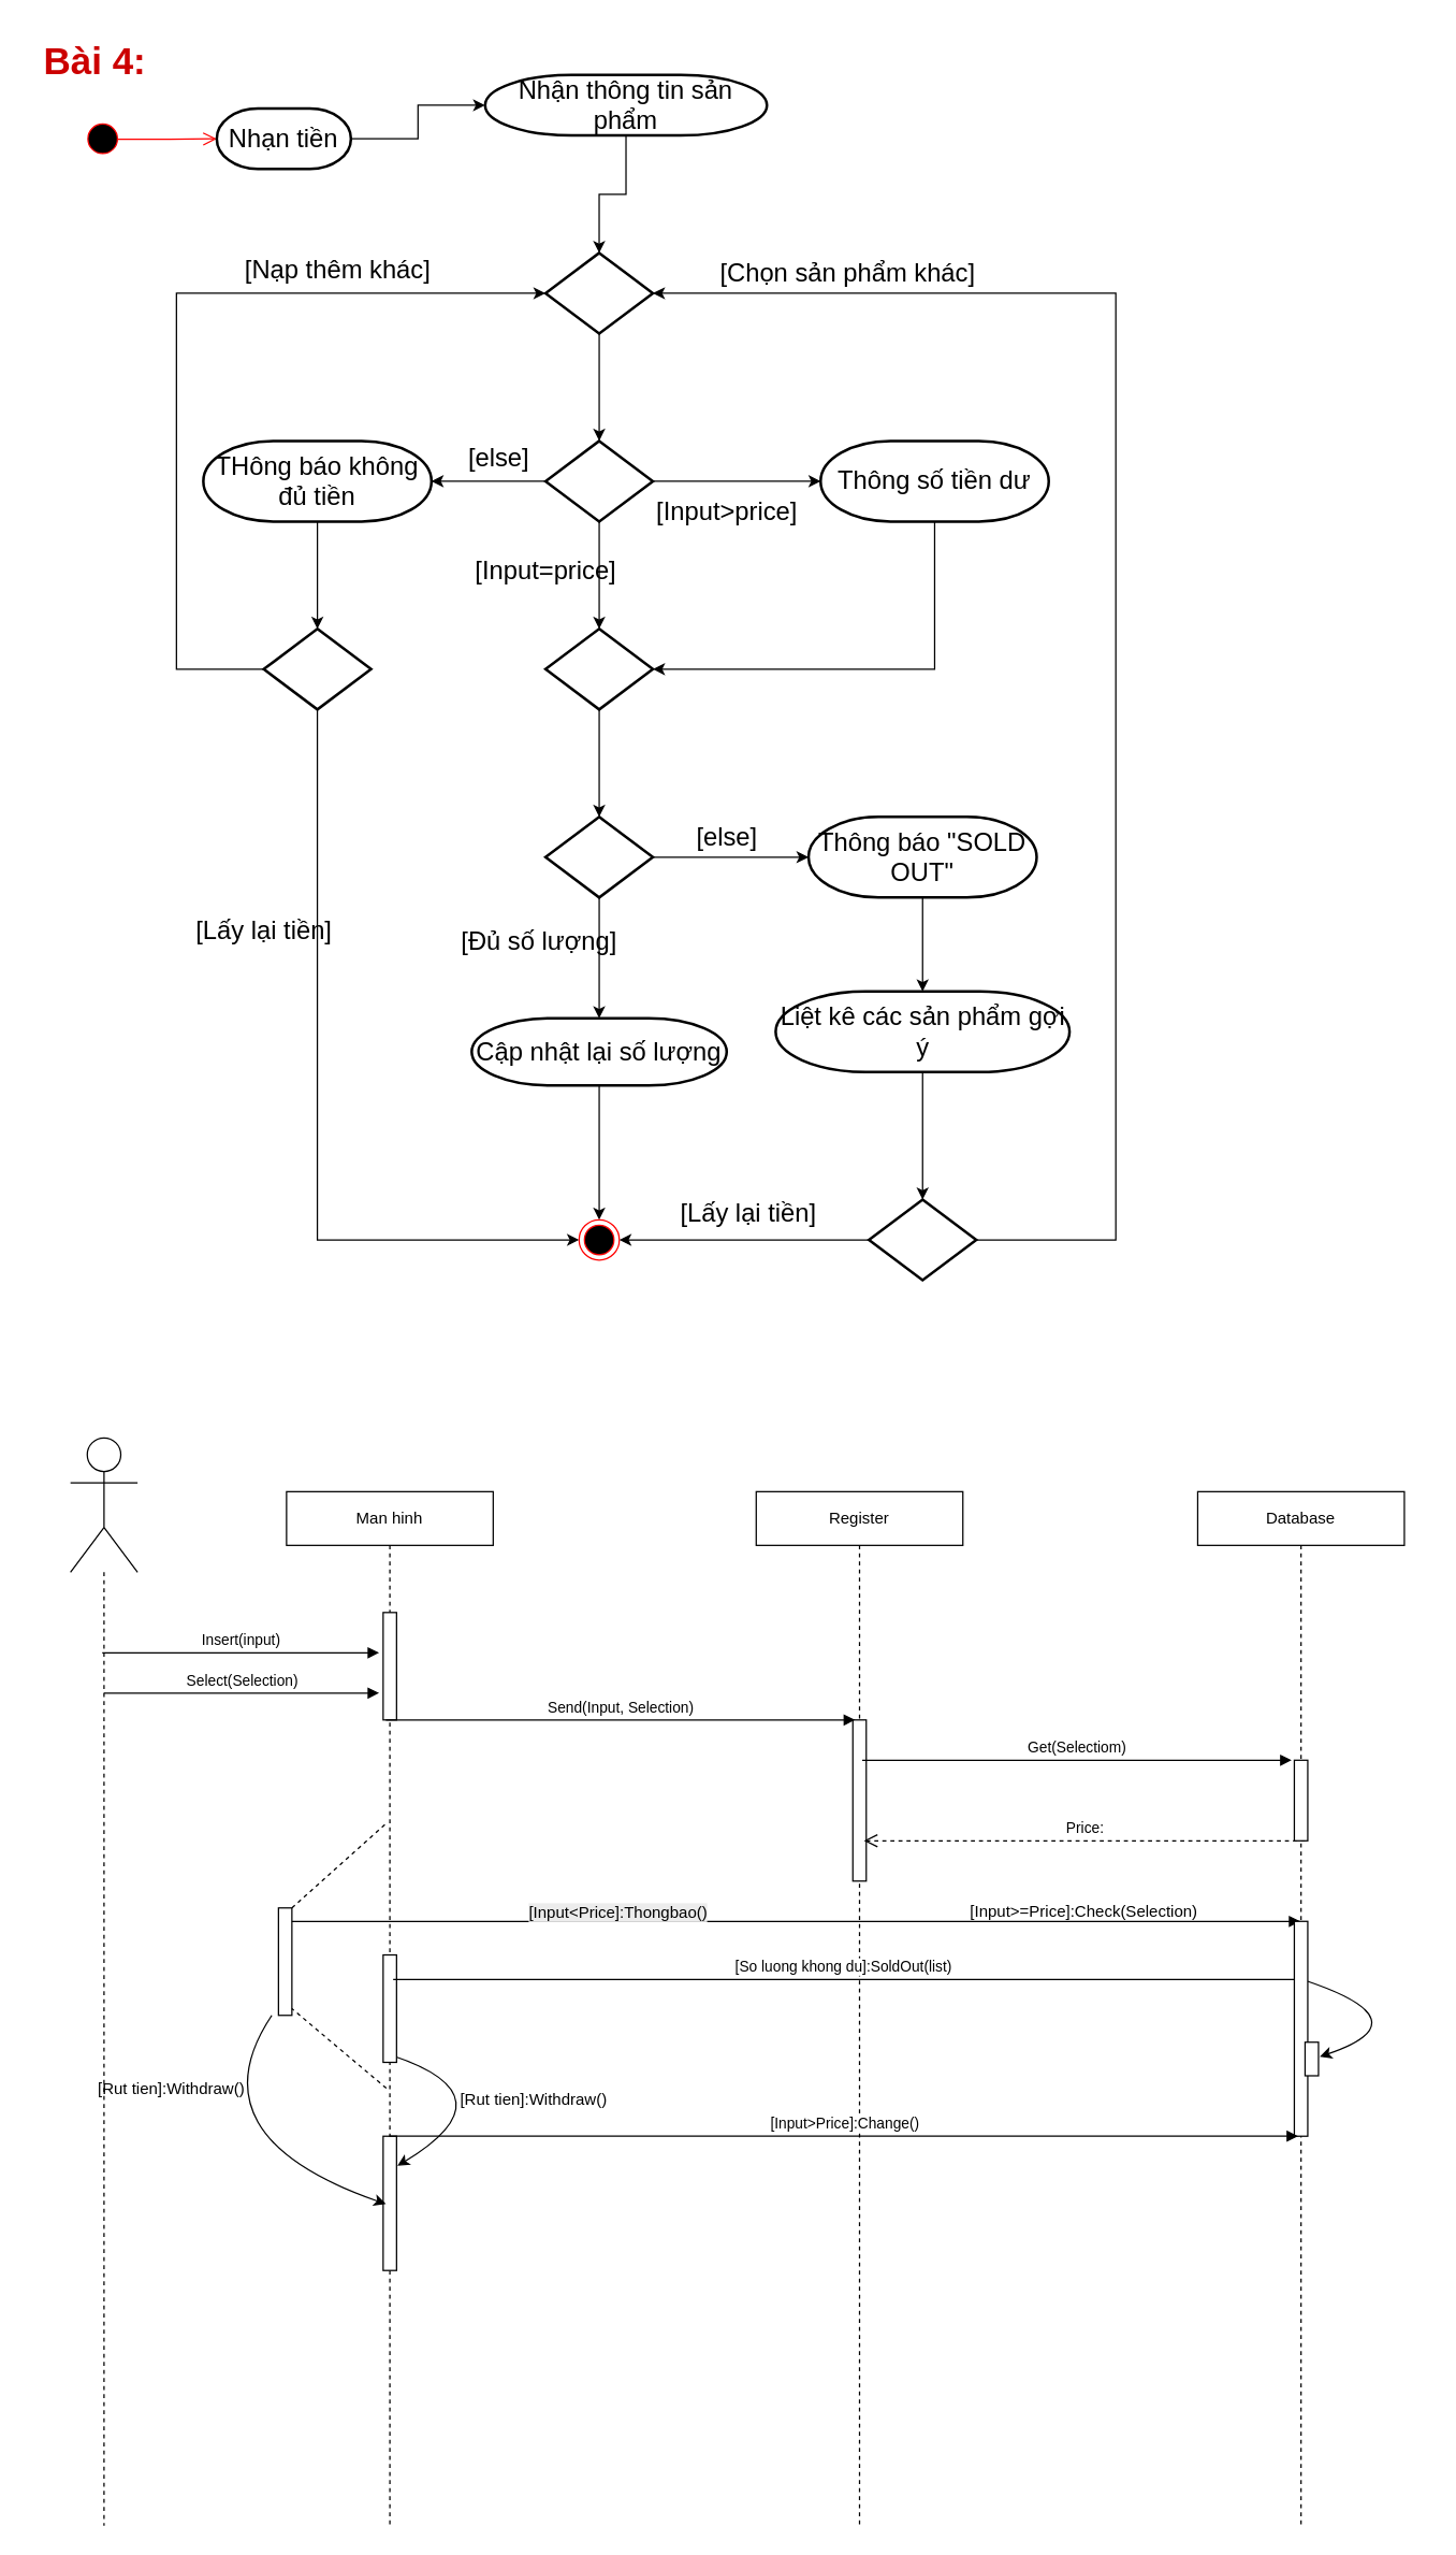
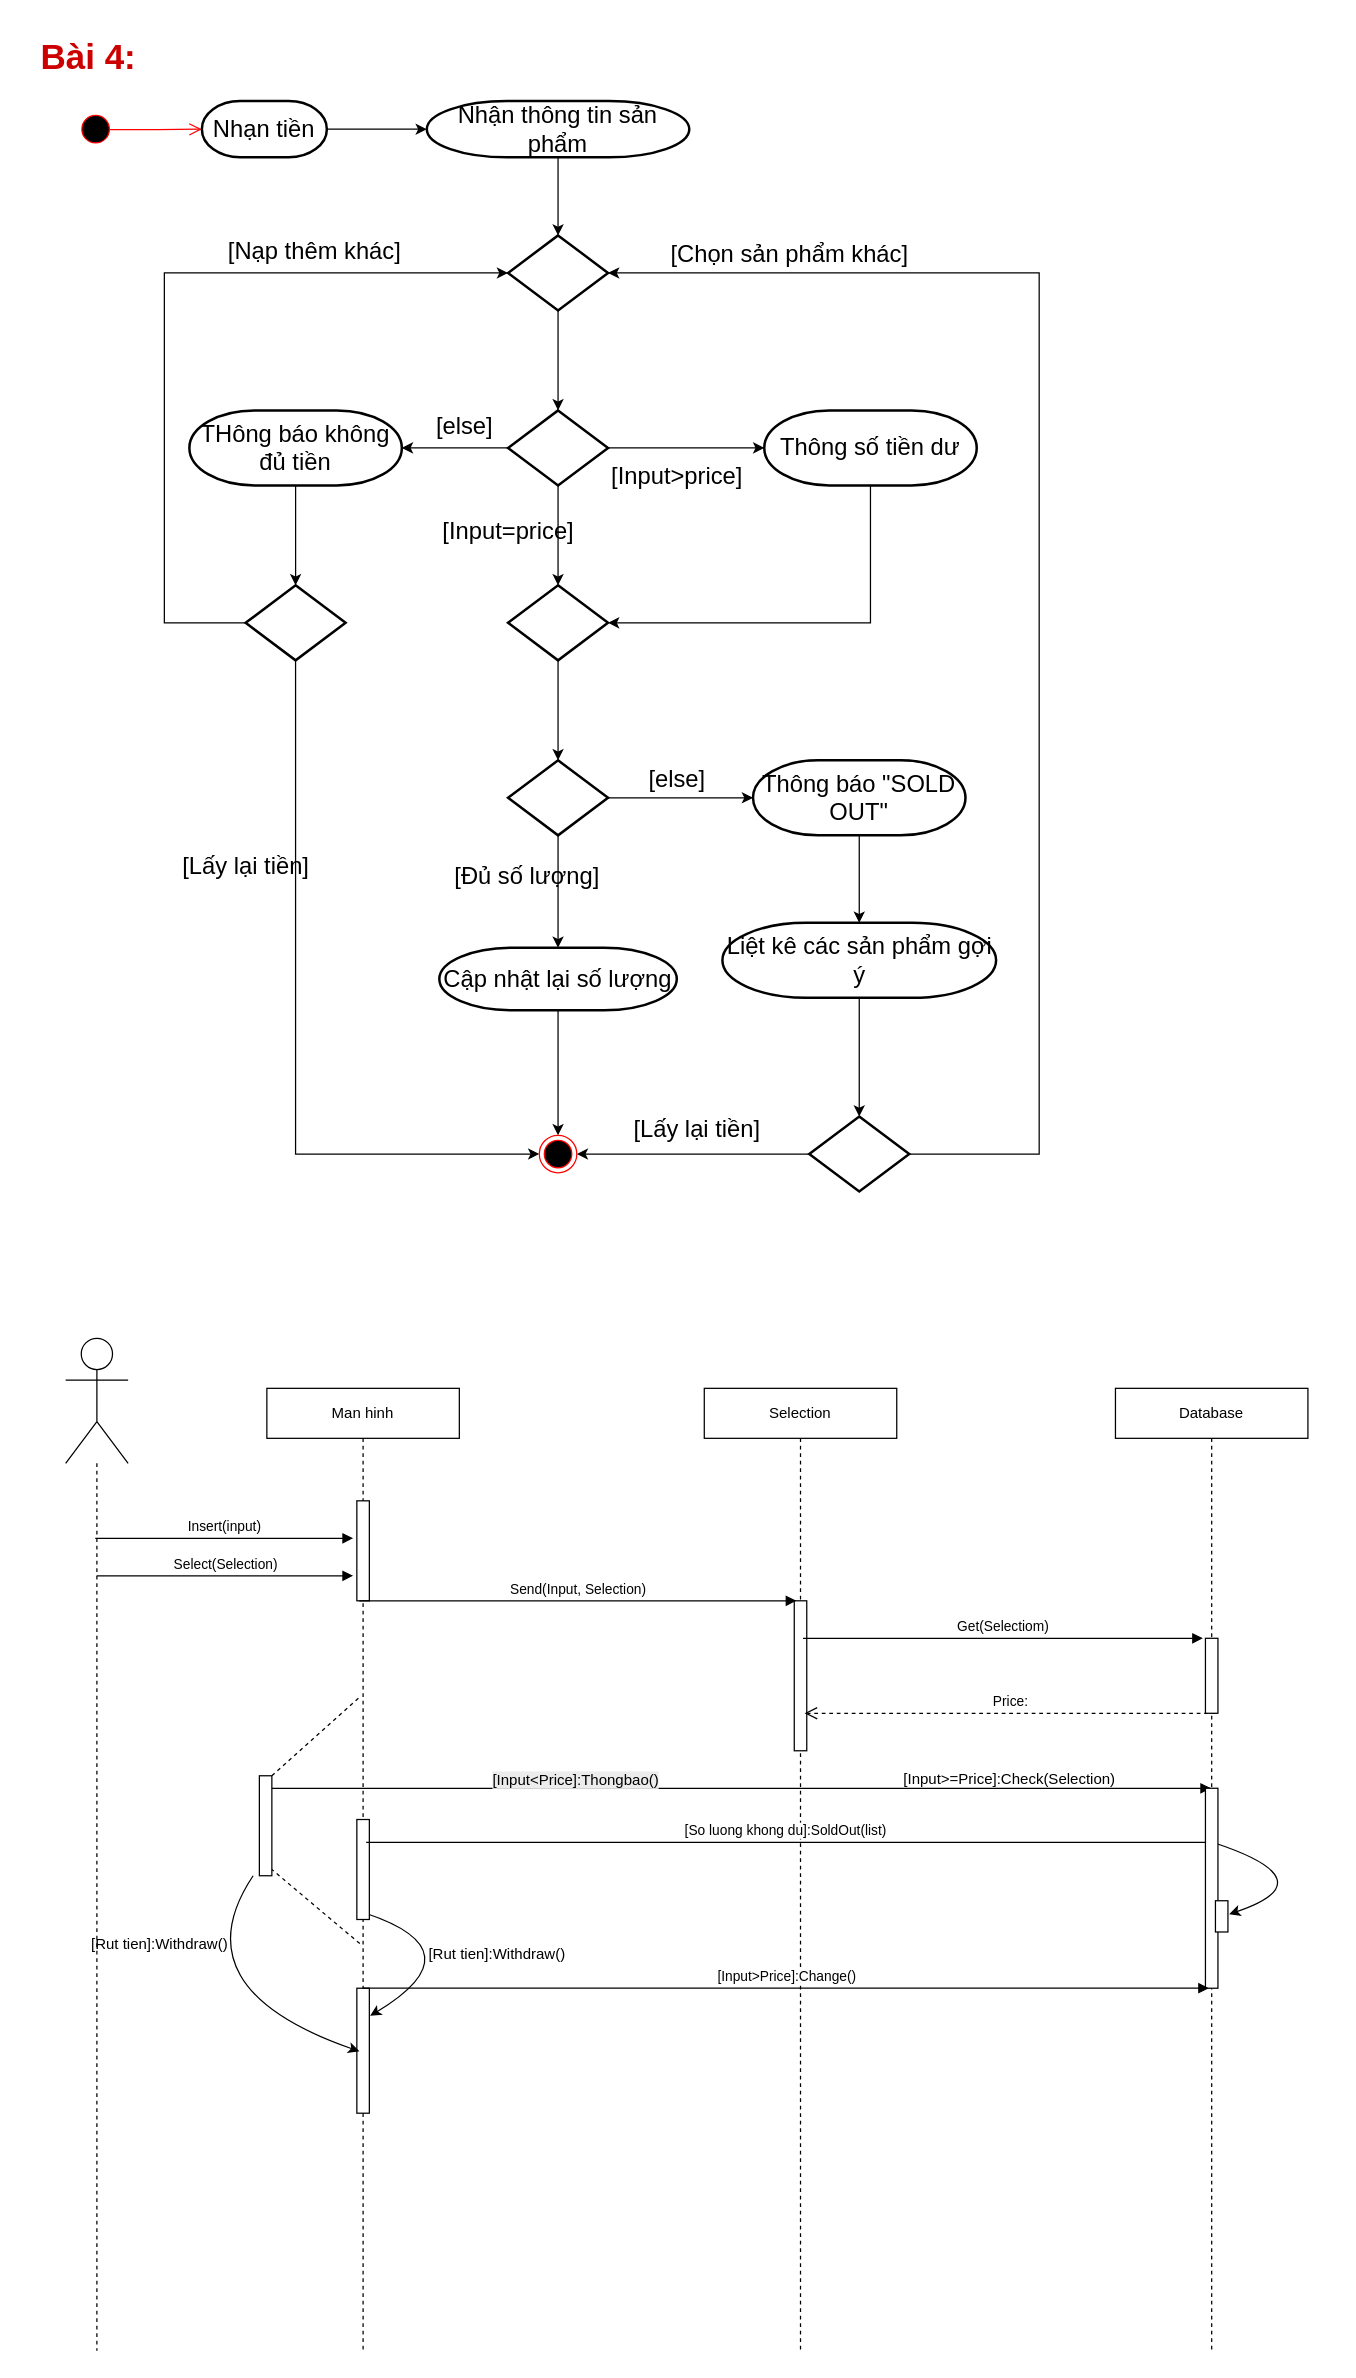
- <mxCell id="8" value="Nhận thông tin sản phẩm" style="strokeWidth=2;html=1;shape=mxgraph.flowchart.terminator;whiteSpace=wrap;fontSize=19;" parent="1" vertex="1"><mxGeometry x="361.03" y="55" width="210" height="45" as="geometry" /></mxCell>
+ <mxCell id="8" value="Nhận thông tin sản phẩm" style="strokeWidth=2;html=1;shape=mxgraph.flowchart.terminator;whiteSpace=wrap;fontSize=19;" parent="1" vertex="1"><mxGeometry x="341.03" y="80" width="210" height="45" as="geometry" /></mxCell>
- <mxCell id="45" value="[Đủ số lượng]" style="text;html=1;align=center;verticalAlign=middle;resizable=0;points=[];autosize=1;strokeColor=none;fillColor=none;fontSize=19;" parent="1" vertex="1"><mxGeometry x="331.03" y="680.5" width="140" height="40" as="geometry" /></mxCell>
+ <mxCell id="45" value="[Đủ số lượng]" style="text;html=1;align=center;verticalAlign=middle;resizable=0;points=[];autosize=1;strokeColor=none;fillColor=none;fontSize=19;" parent="1" vertex="1"><mxGeometry x="351.03" y="680.5" width="140" height="40" as="geometry" /></mxCell>
- <mxCell id="51" value="Register" style="shape=umlLifeline;perimeter=lifelinePerimeter;whiteSpace=wrap;html=1;container=1;dropTarget=0;collapsible=0;recursiveResize=0;outlineConnect=0;portConstraint=eastwest;newEdgeStyle={&quot;curved&quot;:0,&quot;rounded&quot;:0};" parent="1" vertex="1"><mxGeometry x="563.03" y="1110" width="154" height="770" as="geometry" /></mxCell>
+ <mxCell id="51" value="Selection" style="shape=umlLifeline;perimeter=lifelinePerimeter;whiteSpace=wrap;html=1;container=1;dropTarget=0;collapsible=0;recursiveResize=0;outlineConnect=0;portConstraint=eastwest;newEdgeStyle={&quot;curved&quot;:0,&quot;rounded&quot;:0};" parent="1" vertex="1"><mxGeometry x="563.03" y="1110" width="154" height="770" as="geometry" /></mxCell>
